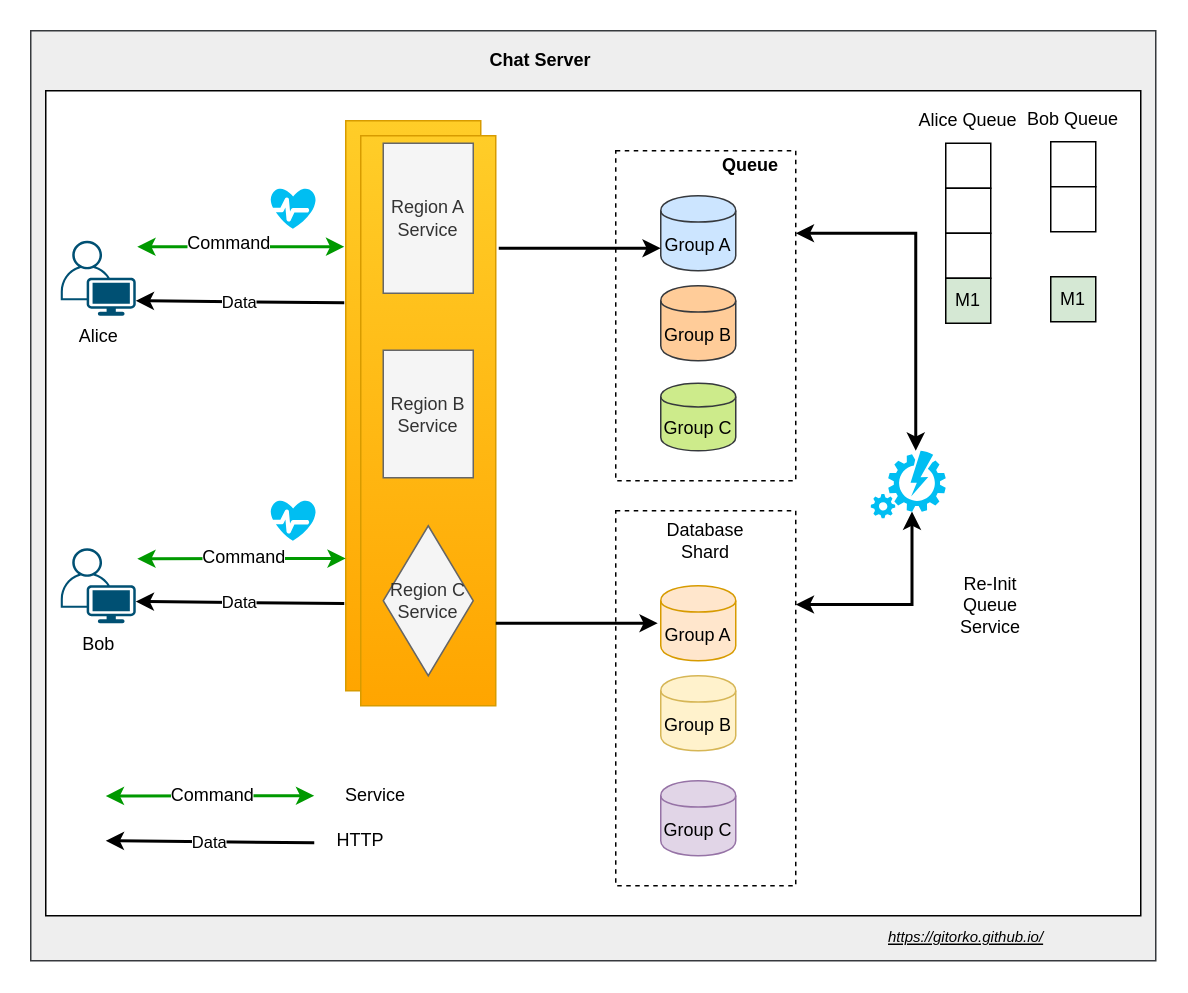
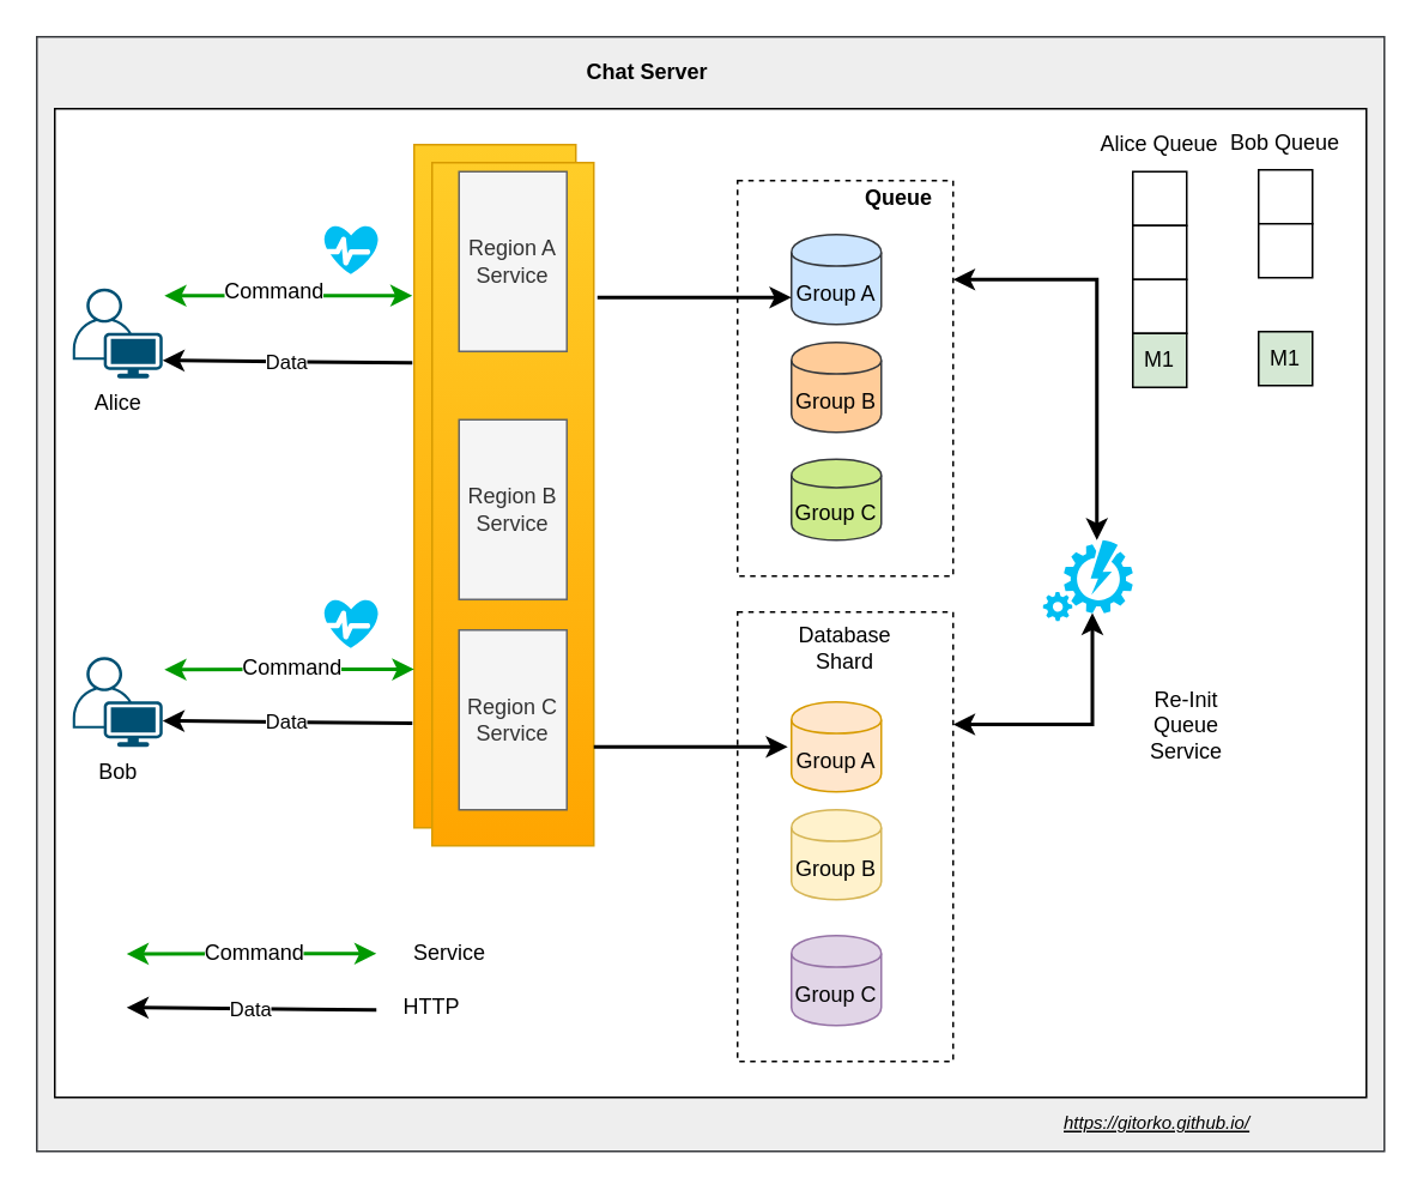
- <mxCell id="38" value="Region B&lt;br&gt;Service" style="rounded=0;whiteSpace=wrap;html=1;fillColor=#f5f5f5;strokeColor=#666666;fontColor=#333333;" parent="1" vertex="1"><mxGeometry x="255" y="233" width="60" height="85" as="geometry" /></mxCell>
+ <mxCell id="38" value="Region B&lt;br&gt;Service" style="rounded=0;whiteSpace=wrap;html=1;fillColor=#f5f5f5;strokeColor=#666666;fontColor=#333333;" parent="1" vertex="1"><mxGeometry x="255" y="233" width="60" height="100" as="geometry" /></mxCell>
- <mxCell id="39" value="Region C&lt;br&gt;Service" style="rhombus;whiteSpace=wrap;html=1;fillColor=#f5f5f5;strokeColor=#666666;fontColor=#333333;" parent="1" vertex="1"><mxGeometry x="255" y="350" width="60" height="100" as="geometry" /></mxCell>
+ <mxCell id="39" value="Region C&lt;br&gt;Service" style="rounded=0;whiteSpace=wrap;html=1;fillColor=#f5f5f5;strokeColor=#666666;fontColor=#333333;" parent="1" vertex="1"><mxGeometry x="255" y="350" width="60" height="100" as="geometry" /></mxCell>
